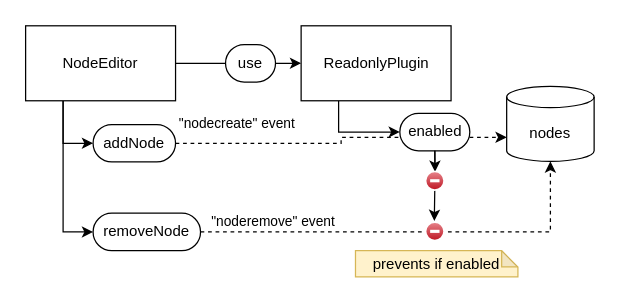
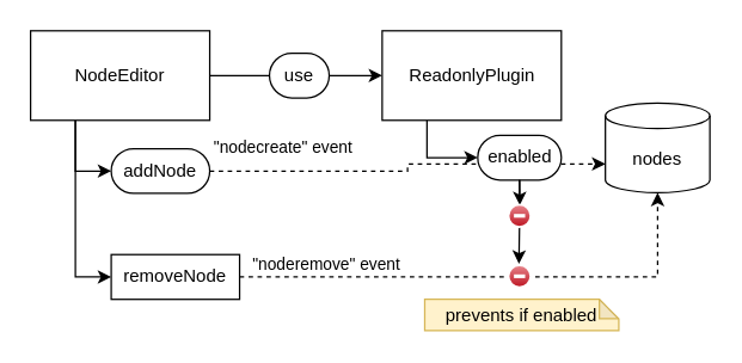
- <mxCell id="11" value="ReadonlyPlugin" style="rounded=0;whiteSpace=wrap;html=1;" parent="1" vertex="1"><mxGeometry x="240.5" y="20" width="120" height="60" as="geometry" /></mxCell>
+ <mxCell id="11" value="ReadonlyPlugin" style="rounded=0;whiteSpace=wrap;html=1;" parent="1" vertex="1"><mxGeometry x="255.5" y="20" width="120" height="60" as="geometry" /></mxCell>
- <mxCell id="15" value="removeNode" style="rounded=1;whiteSpace=wrap;html=1;arcSize=50;" parent="1" vertex="1"><mxGeometry x="74" y="170" width="86" height="30" as="geometry" /></mxCell>
+ <mxCell id="15" value="removeNode" style="whiteSpace=wrap;html=1;arcSize=50;rounded=0;" parent="1" vertex="1"><mxGeometry x="74" y="170" width="86" height="30" as="geometry" /></mxCell>
